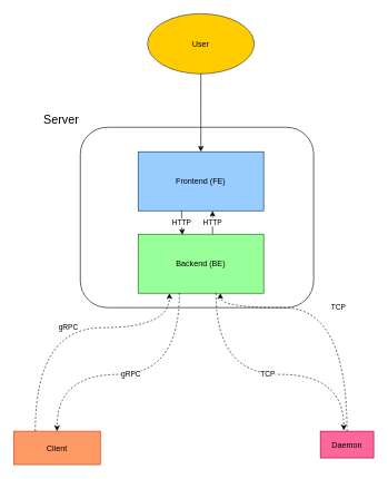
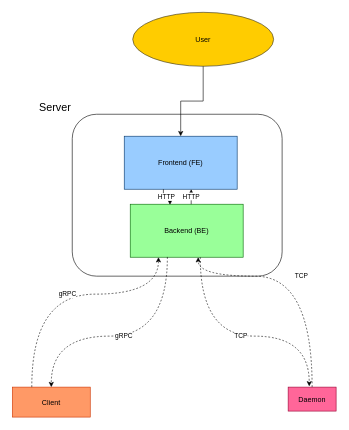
- <mxCell id="2" value="User" style="shape=ellipse;fillColor=#FFCC00;strokeColor=#333333;fontColor=#000000;" vertex="1" parent="1"><mxGeometry x="220.83" y="20" width="160" height="90" as="geometry" /></mxCell>
+ <mxCell id="2" value="User" style="shape=ellipse;fillColor=#FFCC00;strokeColor=#333333;fontColor=#000000;" vertex="1" parent="1"><mxGeometry x="220.83" y="20" width="235" height="90" as="geometry" /></mxCell>
- <mxCell id="5" value="Backend (BE)" style="shape=rectangle;fillColor=#99FF99;strokeColor=#006600;fontColor=#000000;" vertex="1" parent="3"><mxGeometry x="86.66" y="160" width="188.33" height="88.4" as="geometry" /></mxCell>
+ <mxCell id="5" value="Backend (BE)" style="shape=rectangle;fillColor=#99FF99;strokeColor=#006600;fontColor=#000000;" vertex="1" parent="3"><mxGeometry x="96.66" y="150" width="188.33" height="88.4" as="geometry" /></mxCell>
